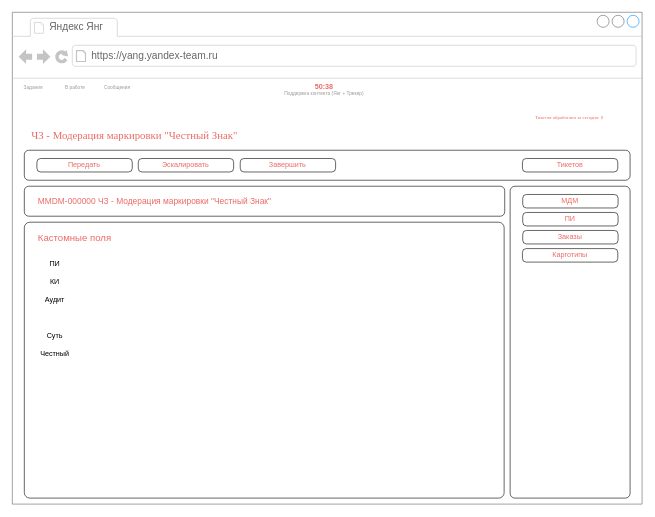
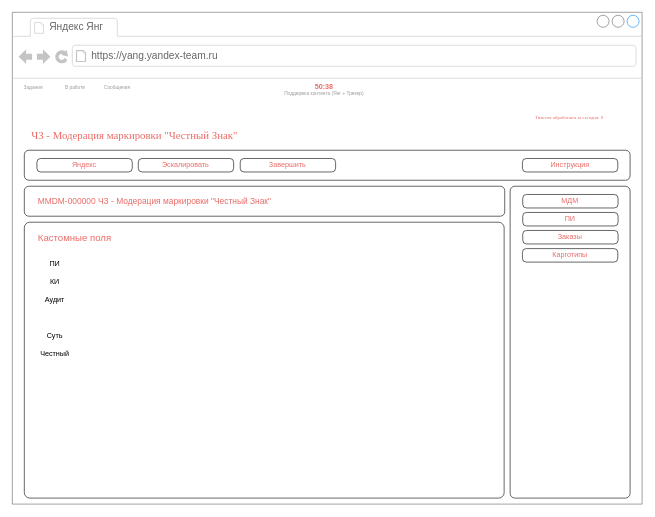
- <mxCell id="15" value="Передать" style="text;html=1;align=center;verticalAlign=middle;whiteSpace=wrap;rounded=0;fontColor=#EA6B66;" vertex="1" parent="13"><mxGeometry x="9" y="1.25" width="140" height="18.75" as="geometry" /></mxCell>
+ <mxCell id="15" value="Яндекс" style="text;html=1;align=center;verticalAlign=middle;whiteSpace=wrap;rounded=0;fontColor=#EA6B66;" vertex="1" parent="13"><mxGeometry x="9" y="1.25" width="140" height="18.75" as="geometry" /></mxCell>
- <mxCell id="28" value="Тикетов" style="text;html=1;align=center;verticalAlign=middle;whiteSpace=wrap;rounded=0;fontColor=#EA6B66;" vertex="1" parent="2"><mxGeometry x="859.5" y="245" width="140" height="18.75" as="geometry" /></mxCell>
+ <mxCell id="28" value="Инструкция" style="text;html=1;align=center;verticalAlign=middle;whiteSpace=wrap;rounded=0;fontColor=#EA6B66;" vertex="1" parent="2"><mxGeometry x="859.5" y="245" width="140" height="18.75" as="geometry" /></mxCell>
